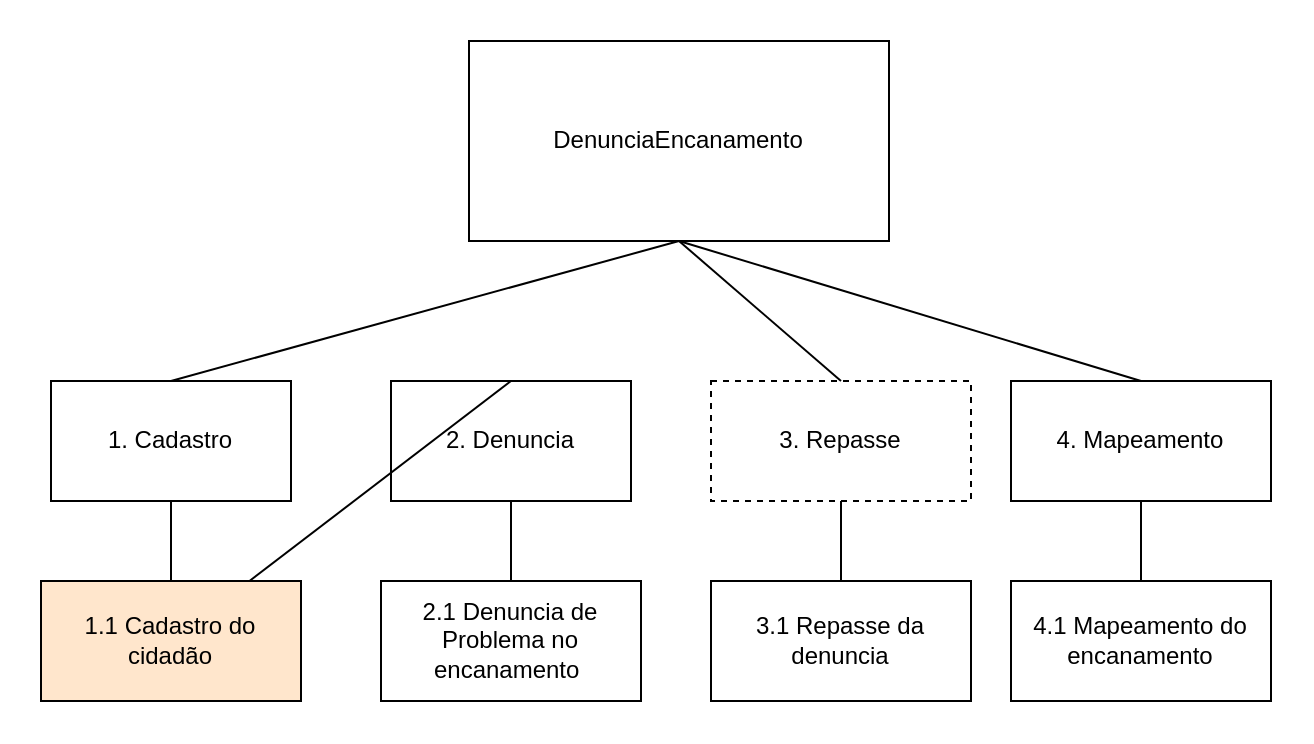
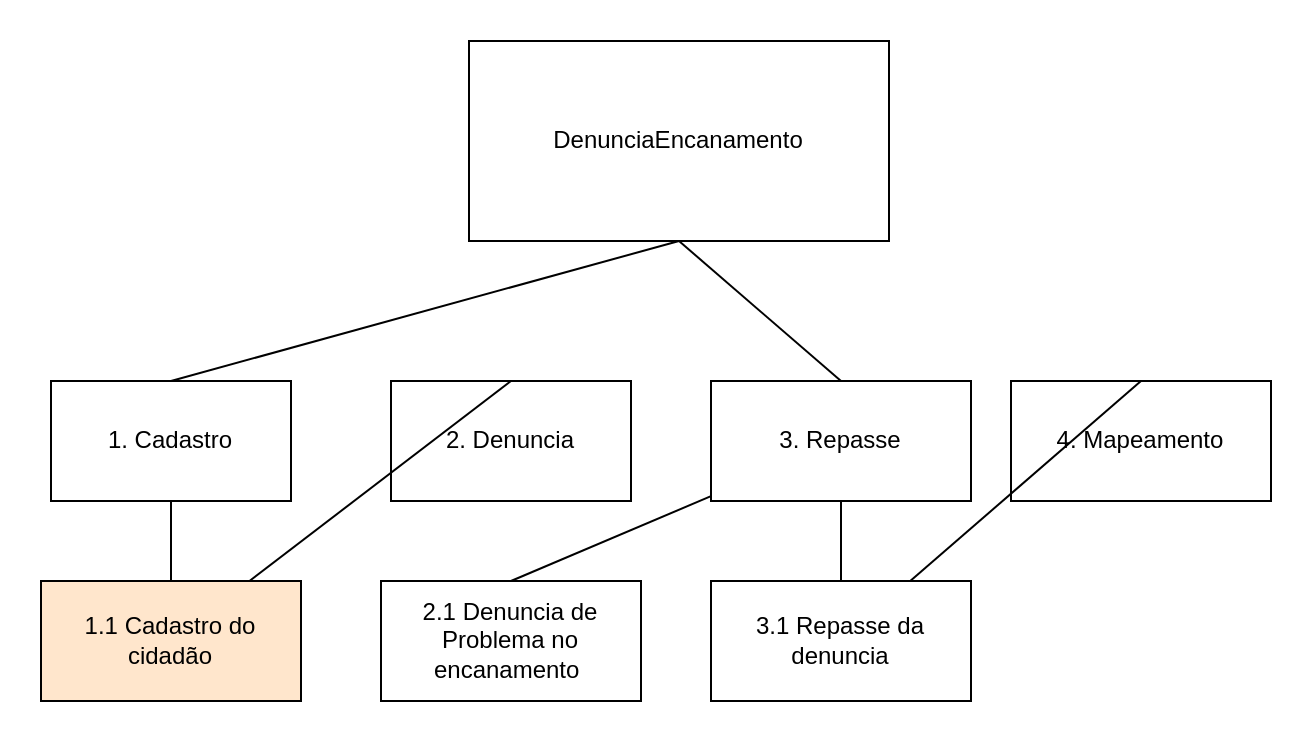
- <mxCell id="10" value="" style="endArrow=none;html=1;rounded=0;entryX=0.5;entryY=1;entryDx=0;entryDy=0;exitX=0.5;exitY=0;exitDx=0;exitDy=0;" edge="1" parent="1" source="6" target="2"><mxGeometry width="50" height="50" relative="1" as="geometry"><mxPoint x="115" y="220" as="sourcePoint" /><mxPoint x="369" y="150" as="targetPoint" /></mxGeometry></mxCell>
+ <mxCell id="10" value="" style="endArrow=none;html=1;rounded=0;exitX=0.5;exitY=0;exitDx=0;exitDy=0;" edge="1" parent="1" source="6" target="13"><mxGeometry width="50" height="50" relative="1" as="geometry"><mxPoint x="115" y="220" as="sourcePoint" /><mxPoint x="369" y="150" as="targetPoint" /></mxGeometry></mxCell>
- <mxCell id="5" value="3. Repasse" style="rounded=0;whiteSpace=wrap;html=1;dashed=1;" vertex="1" parent="1"><mxGeometry x="355" y="190" width="130" height="60" as="geometry" /></mxCell>
+ <mxCell id="5" value="3. Repasse" style="rounded=0;whiteSpace=wrap;html=1;" vertex="1" parent="1"><mxGeometry x="355" y="190" width="130" height="60" as="geometry" /></mxCell>
- <mxCell id="16" value="" style="endArrow=none;html=1;rounded=0;entryX=0.5;entryY=1;entryDx=0;entryDy=0;exitX=0.5;exitY=0;exitDx=0;exitDy=0;" edge="1" parent="1" source="12" target="3"><mxGeometry width="50" height="50" relative="1" as="geometry"><mxPoint x="95" y="300" as="sourcePoint" /><mxPoint x="95" y="260" as="targetPoint" /></mxGeometry></mxCell>
+ <mxCell id="16" value="" style="endArrow=none;html=1;rounded=0;exitX=0.5;exitY=0;exitDx=0;exitDy=0;" edge="1" parent="1" source="12" target="5"><mxGeometry width="50" height="50" relative="1" as="geometry"><mxPoint x="95" y="300" as="sourcePoint" /><mxPoint x="95" y="260" as="targetPoint" /></mxGeometry></mxCell>
- <mxCell id="18" value="" style="endArrow=none;html=1;rounded=0;entryX=0.5;entryY=1;entryDx=0;entryDy=0;exitX=0.5;exitY=0;exitDx=0;exitDy=0;" edge="1" parent="1" source="14" target="6"><mxGeometry width="50" height="50" relative="1" as="geometry"><mxPoint x="115" y="320" as="sourcePoint" /><mxPoint x="115" y="280" as="targetPoint" /></mxGeometry></mxCell>
- <mxCell id="14" value="4.1 Mapeamento do encanamento" style="rounded=0;whiteSpace=wrap;html=1;" vertex="1" parent="1"><mxGeometry x="505" y="290" width="130" height="60" as="geometry" /></mxCell>
